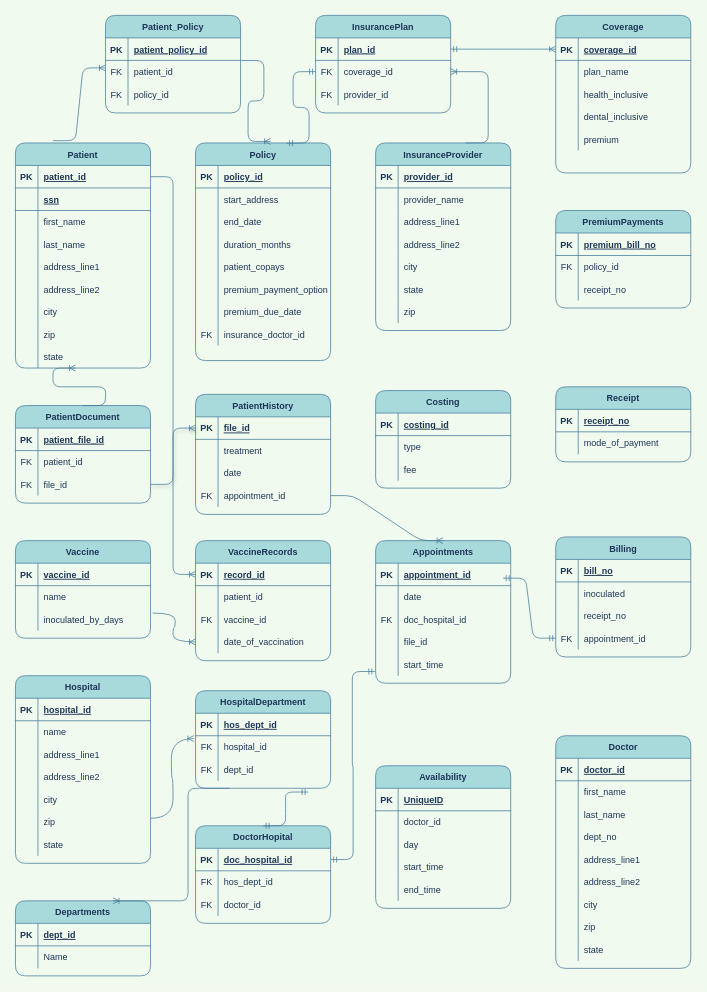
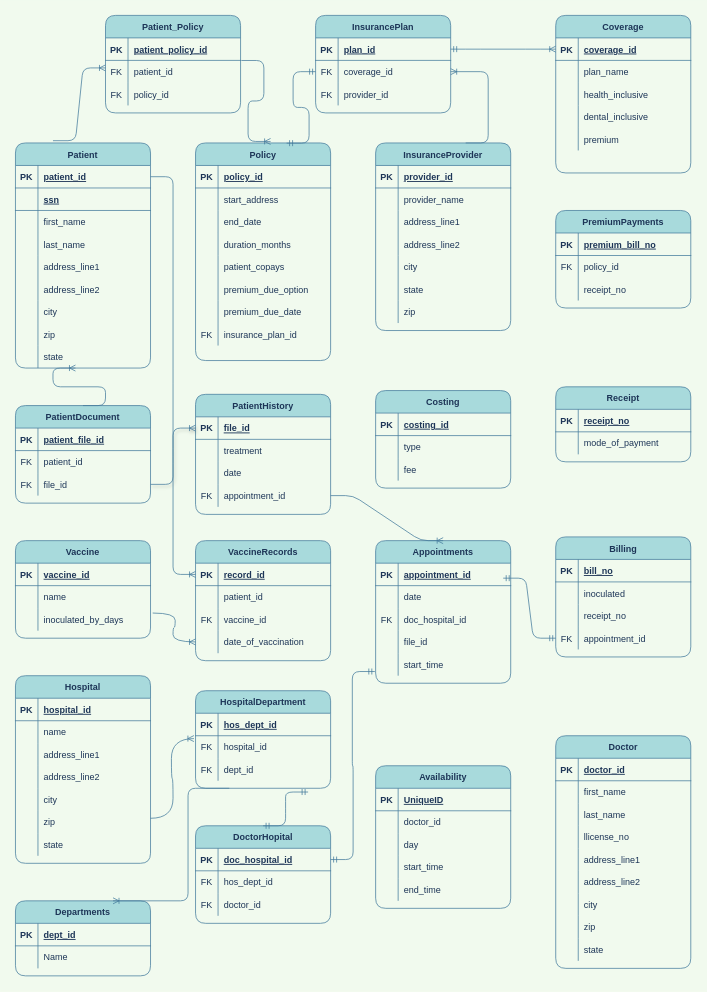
- <mxCell id="58" value="premium_payment_option" style="shape=partialRectangle;connectable=0;fillColor=none;top=0;left=0;bottom=0;right=0;align=left;spacingLeft=6;overflow=hidden;rounded=1;fontColor=#1D3557;strokeColor=#457B9D;" parent="56" vertex="1"><mxGeometry x="30" width="150" height="30" as="geometry"><mxRectangle width="150" height="30" as="alternateBounds" /></mxGeometry></mxCell>
+ <mxCell id="58" value="premium_due_option" style="shape=partialRectangle;connectable=0;fillColor=none;top=0;left=0;bottom=0;right=0;align=left;spacingLeft=6;overflow=hidden;rounded=1;fontColor=#1D3557;strokeColor=#457B9D;" parent="56" vertex="1"><mxGeometry x="30" width="150" height="30" as="geometry"><mxRectangle width="150" height="30" as="alternateBounds" /></mxGeometry></mxCell>
- <mxCell id="64" value="insurance_doctor_id" style="shape=partialRectangle;connectable=0;fillColor=none;top=0;left=0;bottom=0;right=0;align=left;spacingLeft=6;overflow=hidden;rounded=1;fontColor=#1D3557;strokeColor=#457B9D;" parent="62" vertex="1"><mxGeometry x="30" width="150" height="30" as="geometry"><mxRectangle width="150" height="30" as="alternateBounds" /></mxGeometry></mxCell>
+ <mxCell id="64" value="insurance_plan_id" style="shape=partialRectangle;connectable=0;fillColor=none;top=0;left=0;bottom=0;right=0;align=left;spacingLeft=6;overflow=hidden;rounded=1;fontColor=#1D3557;strokeColor=#457B9D;" parent="62" vertex="1"><mxGeometry x="30" width="150" height="30" as="geometry"><mxRectangle width="150" height="30" as="alternateBounds" /></mxGeometry></mxCell>
- <mxCell id="292" value="dept_no" style="shape=partialRectangle;connectable=0;fillColor=none;top=0;left=0;bottom=0;right=0;align=left;spacingLeft=6;overflow=hidden;rounded=1;fontFamily=Helvetica;fontSize=12;fontColor=#1D3557;startSize=30;strokeColor=#457B9D;" parent="290" vertex="1"><mxGeometry x="30" width="150" height="30" as="geometry"><mxRectangle width="150" height="30" as="alternateBounds" /></mxGeometry></mxCell>
+ <mxCell id="292" value="llicense_no" style="shape=partialRectangle;connectable=0;fillColor=none;top=0;left=0;bottom=0;right=0;align=left;spacingLeft=6;overflow=hidden;rounded=1;fontFamily=Helvetica;fontSize=12;fontColor=#1D3557;startSize=30;strokeColor=#457B9D;" parent="290" vertex="1"><mxGeometry x="30" width="150" height="30" as="geometry"><mxRectangle width="150" height="30" as="alternateBounds" /></mxGeometry></mxCell>
